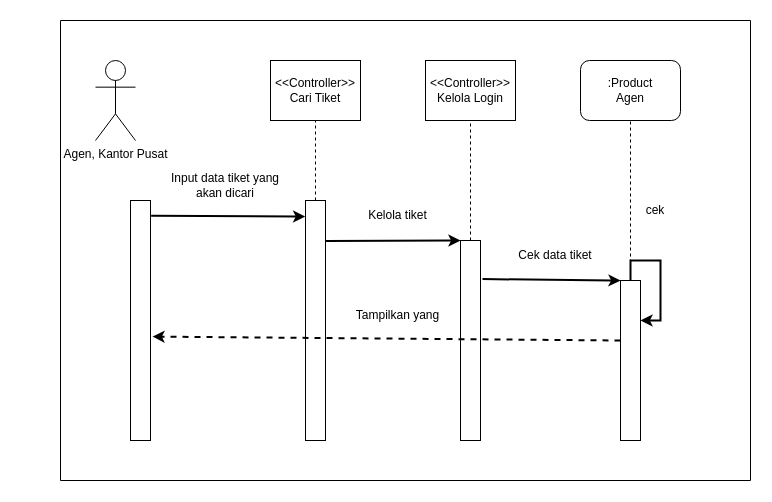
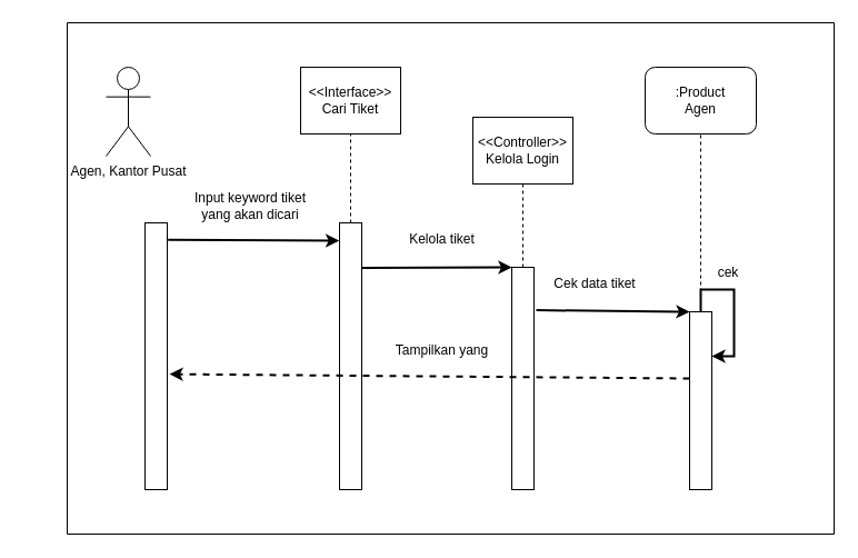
- <mxCell id="4" value="&amp;lt;&amp;lt;Controller&amp;gt;&amp;gt;&lt;br&gt;Cari Tiket" style="rounded=0;whiteSpace=wrap;html=1;" parent="1" vertex="1"><mxGeometry x="270" y="60" width="90" height="60" as="geometry" /></mxCell>
+ <mxCell id="4" value="&amp;lt;&amp;lt;Interface&amp;gt;&amp;gt;&lt;br&gt;Cari Tiket" style="rounded=0;whiteSpace=wrap;html=1;" parent="1" vertex="1"><mxGeometry x="270" y="60" width="90" height="60" as="geometry" /></mxCell>
- <mxCell id="7" value="&amp;lt;&amp;lt;Controller&amp;gt;&amp;gt;&lt;br&gt;Kelola Login" style="rounded=0;whiteSpace=wrap;html=1;" parent="1" vertex="1"><mxGeometry x="425" y="60" width="90" height="60" as="geometry" /></mxCell>
+ <mxCell id="7" value="&amp;lt;&amp;lt;Controller&amp;gt;&amp;gt;&lt;br&gt;Kelola Login" style="rounded=0;whiteSpace=wrap;html=1;" parent="1" vertex="1"><mxGeometry x="425" y="105" width="90" height="60" as="geometry" /></mxCell>
- <mxCell id="12" value="Input data tiket yang akan dicari" style="text;html=1;strokeColor=none;fillColor=none;align=center;verticalAlign=middle;whiteSpace=wrap;rounded=0;" parent="1" vertex="1"><mxGeometry x="160" y="170" width="130" height="30" as="geometry" /></mxCell>
+ <mxCell id="12" value="Input keyword tiket yang akan dicari" style="text;html=1;strokeColor=none;fillColor=none;align=center;verticalAlign=middle;whiteSpace=wrap;rounded=0;" parent="1" vertex="1"><mxGeometry x="160" y="170" width="130" height="30" as="geometry" /></mxCell>
- <mxCell id="22" value="cek" style="text;html=1;strokeColor=none;fillColor=none;align=center;verticalAlign=middle;whiteSpace=wrap;rounded=0;" vertex="1" parent="21"><mxGeometry x="580" y="175" width="30" height="30" as="geometry" /></mxCell>
+ <mxCell id="22" value="cek" style="text;html=1;strokeColor=none;fillColor=none;align=center;verticalAlign=middle;whiteSpace=wrap;rounded=0;" vertex="1" parent="21"><mxGeometry x="580" y="210" width="30" height="30" as="geometry" /></mxCell>
- <mxCell id="18" value="Cek data tiket" style="text;html=1;strokeColor=none;fillColor=none;align=center;verticalAlign=middle;whiteSpace=wrap;rounded=0;" parent="1" vertex="1"><mxGeometry x="515" y="240" width="80" height="30" as="geometry" /></mxCell>
+ <mxCell id="18" value="Cek data tiket" style="text;html=1;strokeColor=none;fillColor=none;align=center;verticalAlign=middle;whiteSpace=wrap;rounded=0;" parent="1" vertex="1"><mxGeometry x="495" y="240" width="80" height="30" as="geometry" /></mxCell>
